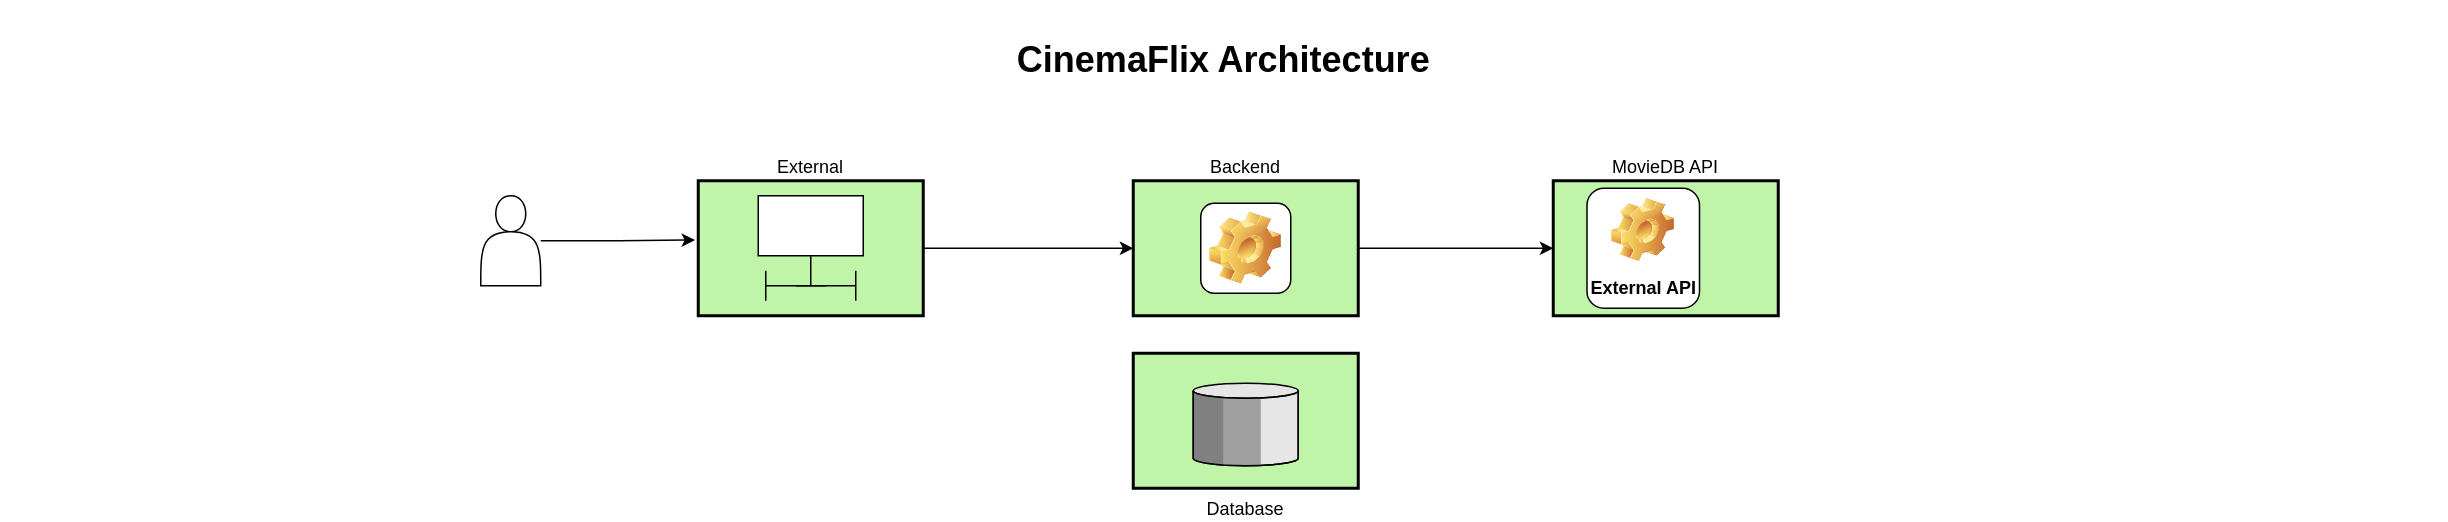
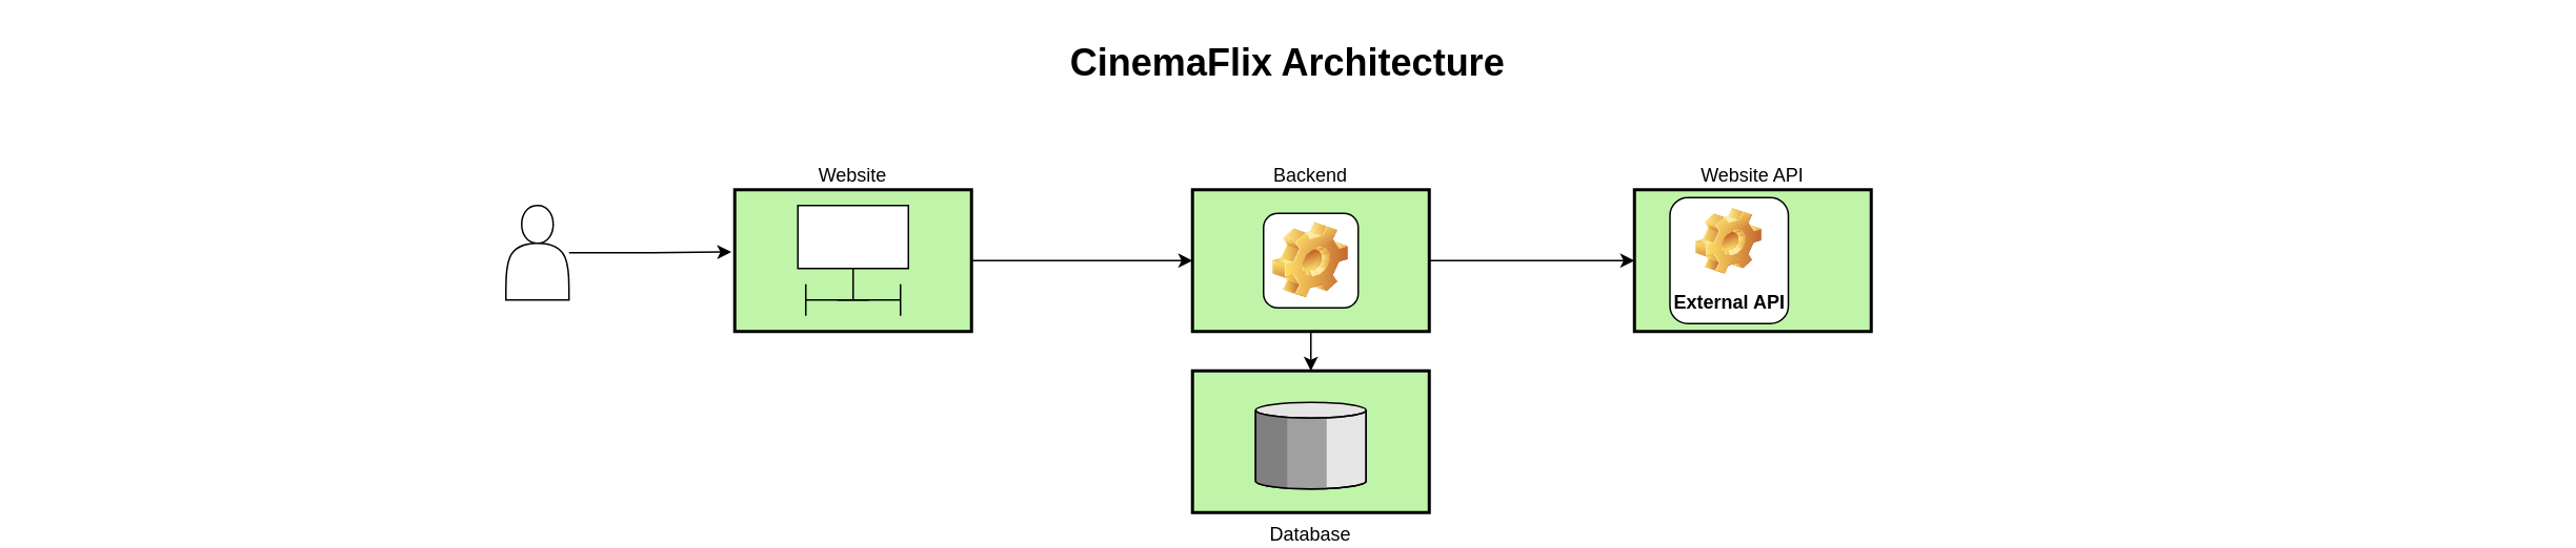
- <mxCell id="4" value="External" style="strokeWidth=2;dashed=0;align=center;fontSize=12;shape=rect;verticalLabelPosition=top;verticalAlign=bottom;fillColor=#c0f5a9;labelPosition=center;" parent="1" vertex="1"><mxGeometry x="465" y="120" width="150" height="90" as="geometry" /></mxCell>
+ <mxCell id="4" value="Website" style="strokeWidth=2;dashed=0;align=center;fontSize=12;shape=rect;verticalLabelPosition=top;verticalAlign=bottom;fillColor=#c0f5a9;labelPosition=center;" parent="1" vertex="1"><mxGeometry x="465" y="120" width="150" height="90" as="geometry" /></mxCell>
- <mxCell id="5" value="MovieDB API" style="strokeWidth=2;dashed=0;align=center;fontSize=12;shape=rect;verticalLabelPosition=top;verticalAlign=bottom;fillColor=#c0f5a9;labelPosition=center;" parent="1" vertex="1"><mxGeometry x="1035" y="120" width="150" height="90" as="geometry" /></mxCell>
+ <mxCell id="5" value="Website API" style="strokeWidth=2;dashed=0;align=center;fontSize=12;shape=rect;verticalLabelPosition=top;verticalAlign=bottom;fillColor=#c0f5a9;labelPosition=center;" parent="1" vertex="1"><mxGeometry x="1035" y="120" width="150" height="90" as="geometry" /></mxCell>
+ <mxCell id="9" style="edgeStyle=orthogonalEdgeStyle;rounded=0;orthogonalLoop=1;jettySize=auto;html=1;entryX=0.5;entryY=0;entryDx=0;entryDy=0;entryPerimeter=0;" parent="1" source="3" target="8" edge="1"><mxGeometry relative="1" as="geometry" /></mxCell>
